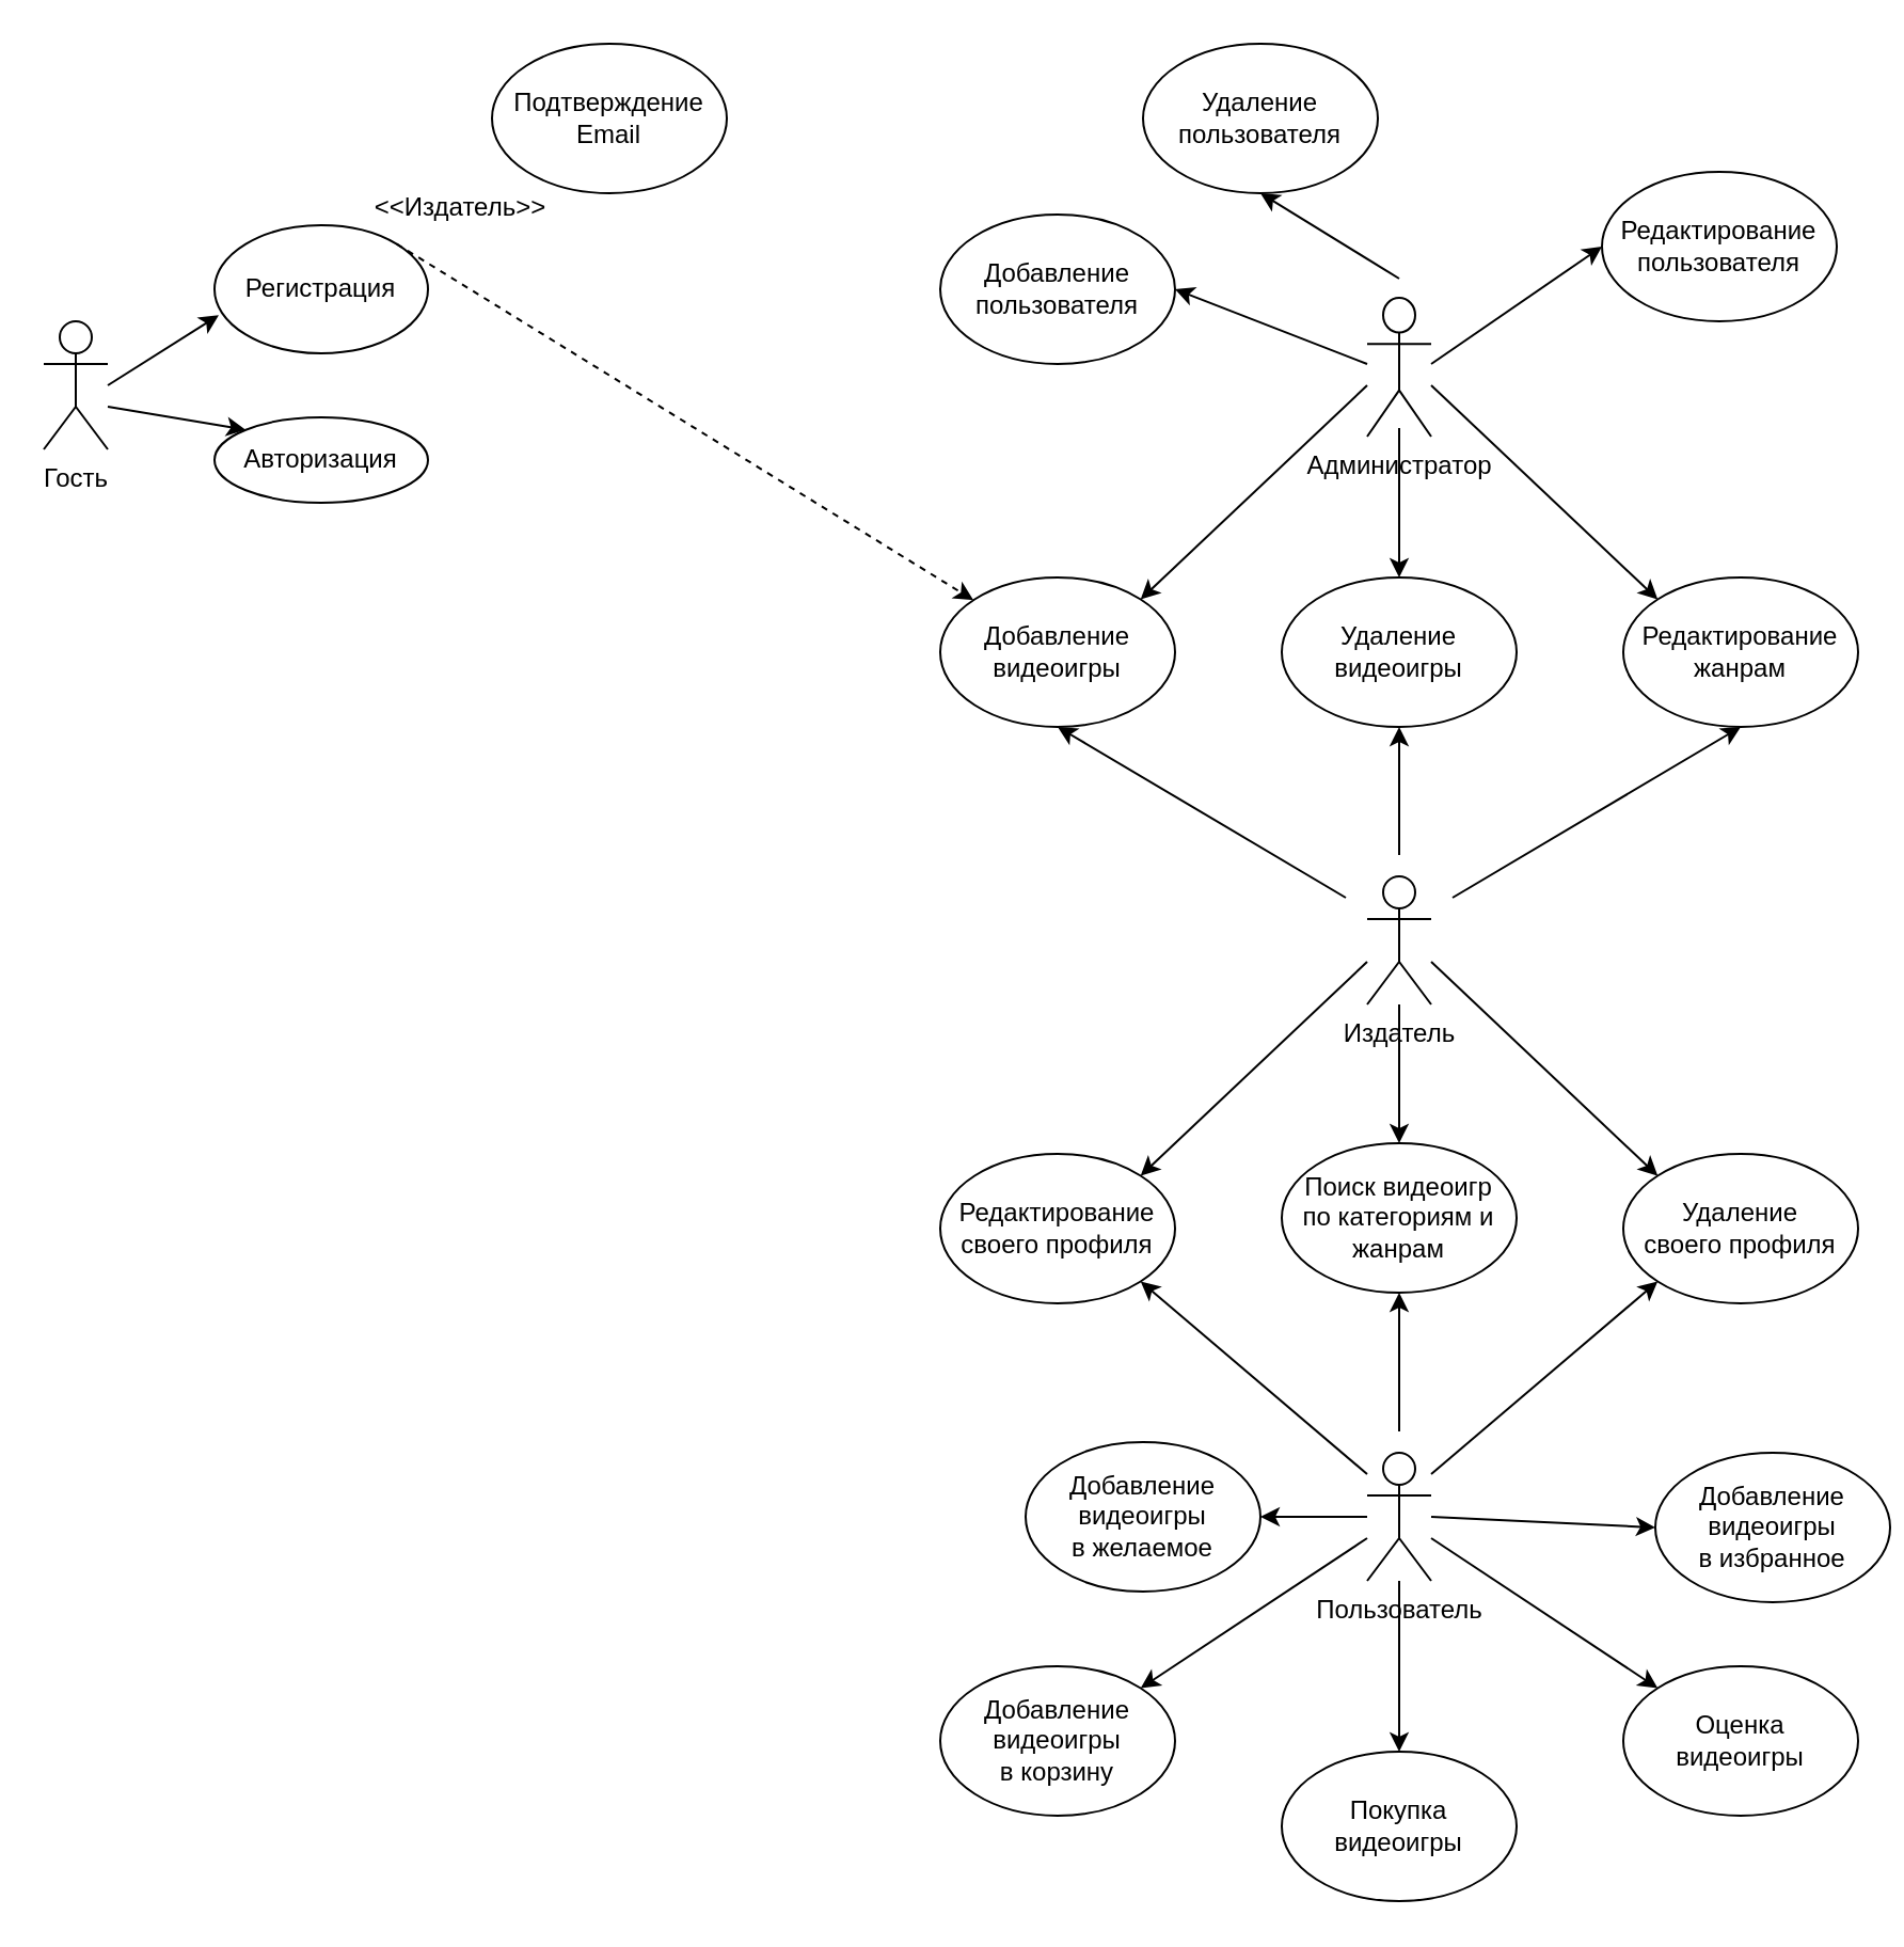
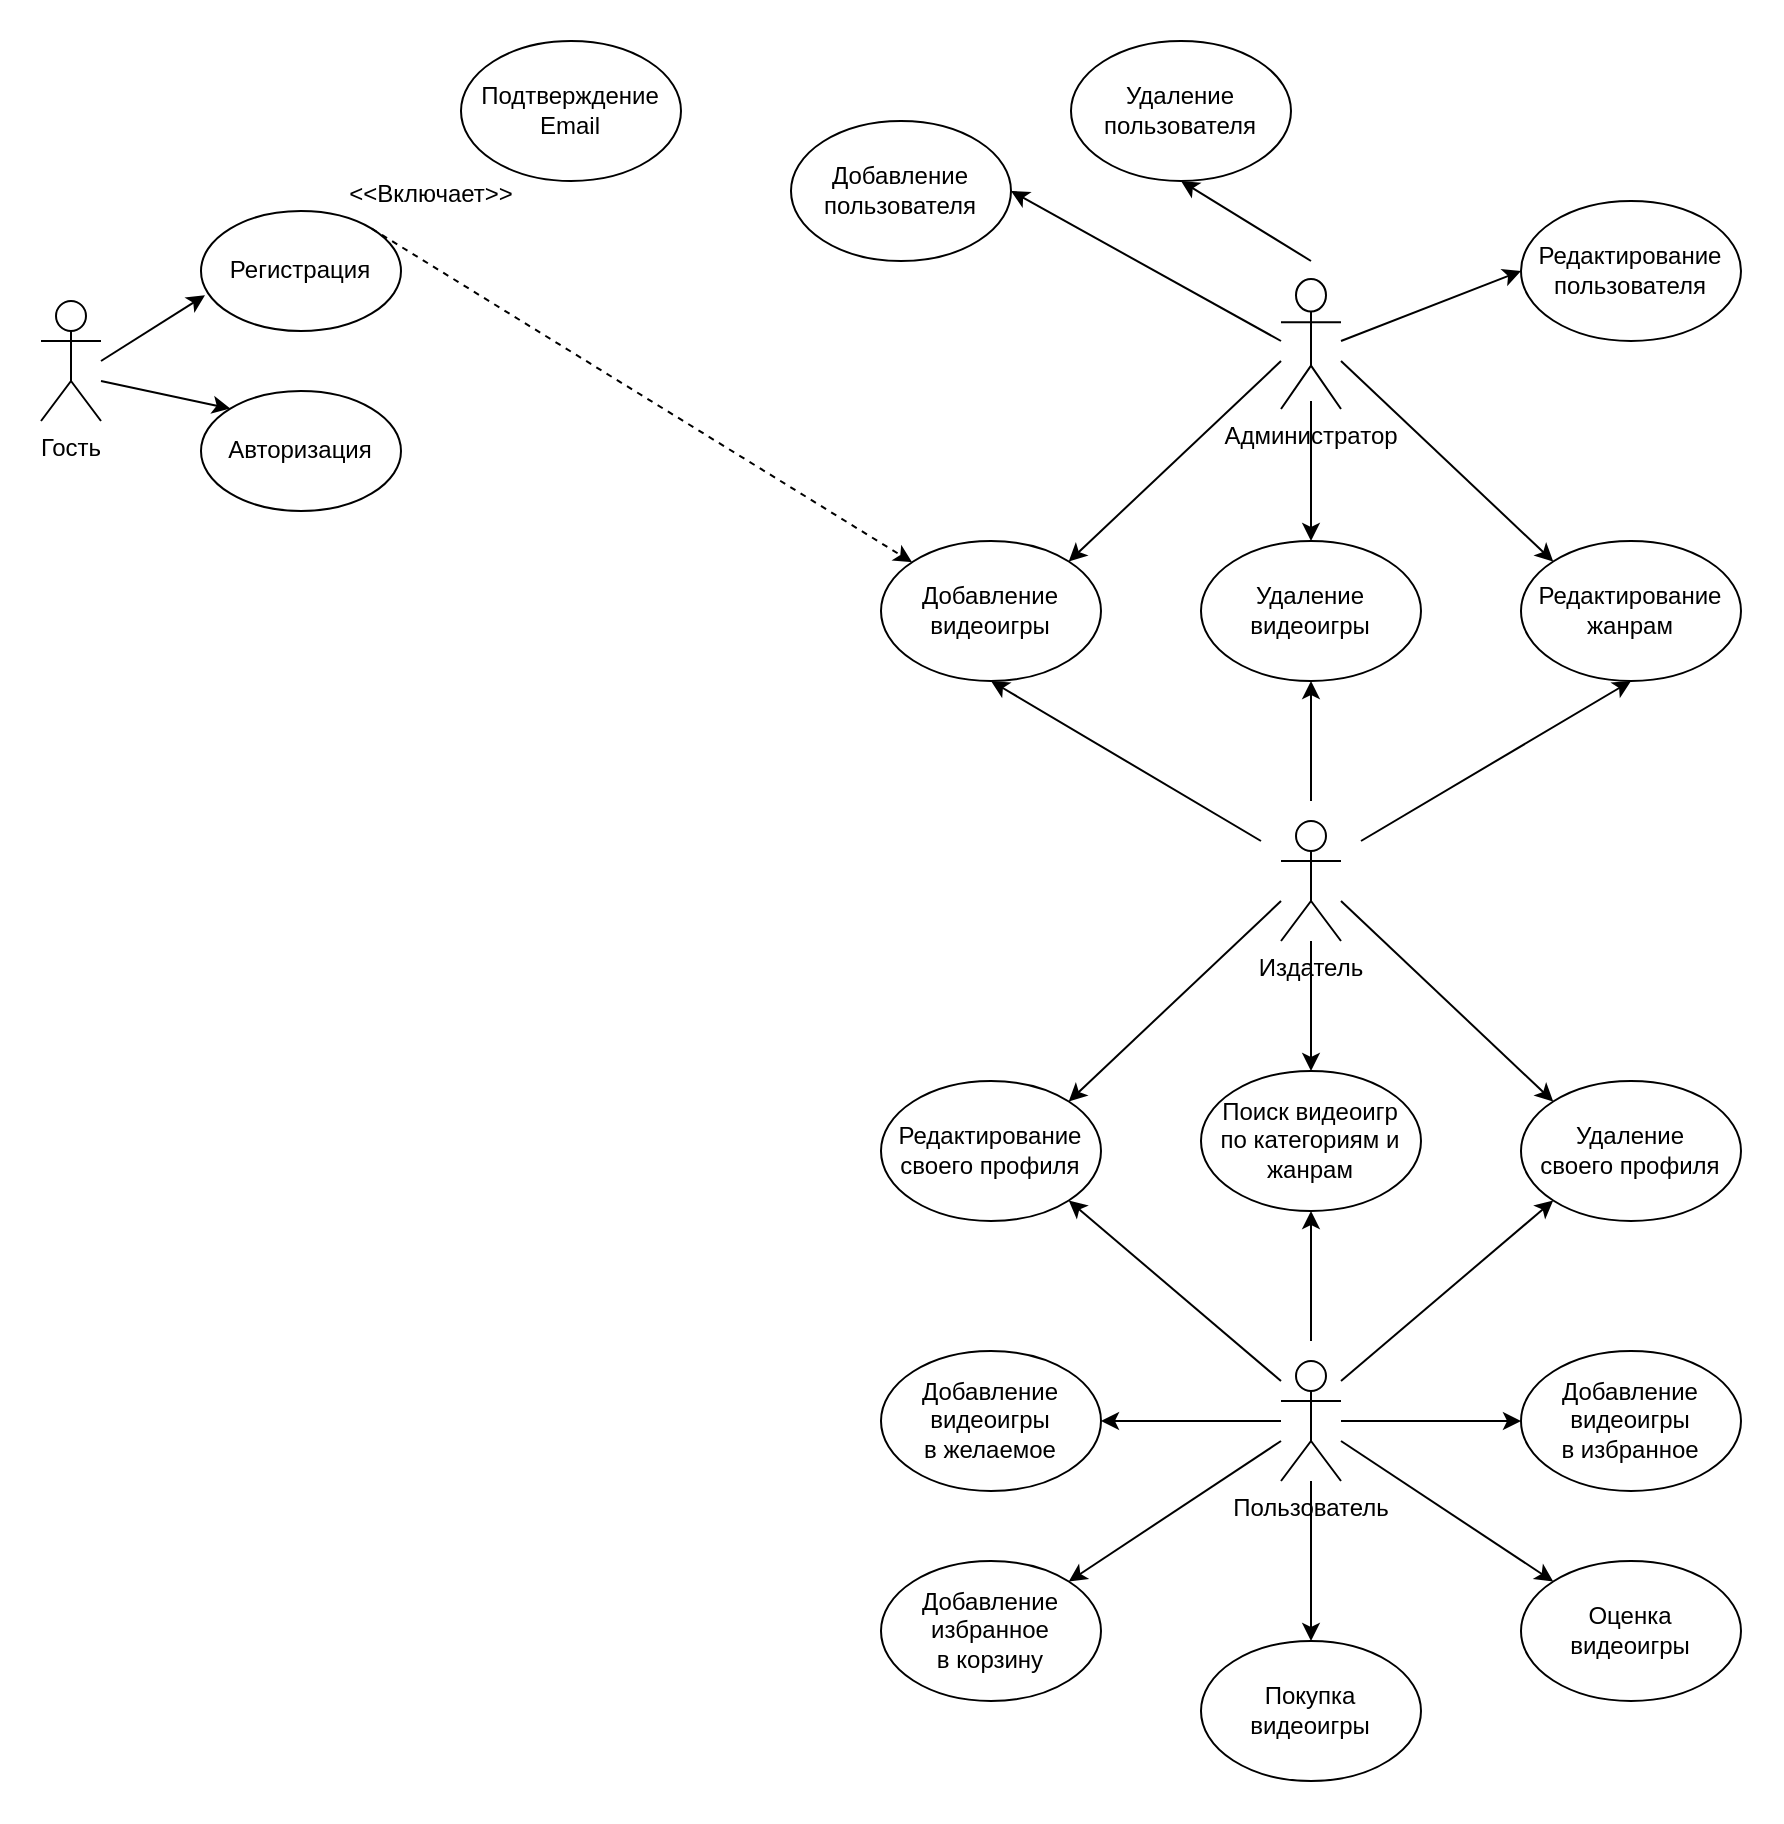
- <mxCell id="9" value="&amp;lt;&amp;lt;Издатель&amp;gt;&amp;gt;" style="text;html=1;align=center;verticalAlign=middle;resizable=0;points=[];autosize=1;strokeColor=none;fillColor=none;" vertex="1" parent="1"><mxGeometry x="160" y="82" width="110" height="30" as="geometry" /></mxCell>
+ <mxCell id="9" value="&amp;lt;&amp;lt;Включает&amp;gt;&amp;gt;" style="text;html=1;align=center;verticalAlign=middle;resizable=0;points=[];autosize=1;strokeColor=none;fillColor=none;" vertex="1" parent="1"><mxGeometry x="160" y="82" width="110" height="30" as="geometry" /></mxCell>
- <mxCell id="13" value="Редактирование&lt;div&gt;пользователя&lt;/div&gt;" style="ellipse;whiteSpace=wrap;html=1;" vertex="1" parent="1"><mxGeometry x="750" y="80" width="110" height="70" as="geometry" /></mxCell>
+ <mxCell id="13" value="Редактирование&lt;div&gt;пользователя&lt;/div&gt;" style="ellipse;whiteSpace=wrap;html=1;" vertex="1" parent="1"><mxGeometry x="760" y="100" width="110" height="70" as="geometry" /></mxCell>
- <mxCell id="11" value="Добавление&lt;div&gt;пользователя&lt;/div&gt;" style="ellipse;whiteSpace=wrap;html=1;" vertex="1" parent="1"><mxGeometry x="440" y="100" width="110" height="70" as="geometry" /></mxCell>
+ <mxCell id="11" value="Добавление&lt;div&gt;пользователя&lt;/div&gt;" style="ellipse;whiteSpace=wrap;html=1;" vertex="1" parent="1"><mxGeometry x="395" y="60" width="110" height="70" as="geometry" /></mxCell>
- <mxCell id="4" value="Авторизация" style="ellipse;whiteSpace=wrap;html=1;" vertex="1" parent="1"><mxGeometry x="100" y="195" width="100" height="40" as="geometry" /></mxCell>
+ <mxCell id="4" value="Авторизация" style="ellipse;whiteSpace=wrap;html=1;" vertex="1" parent="1"><mxGeometry x="100" y="195" width="100" height="60" as="geometry" /></mxCell>
- <mxCell id="34" value="Добавление&lt;div&gt;видеоигры&lt;/div&gt;&lt;div&gt;в желаемое&lt;/div&gt;" style="ellipse;whiteSpace=wrap;html=1;" vertex="1" parent="1"><mxGeometry x="480" y="675" width="110" height="70" as="geometry" /></mxCell>
+ <mxCell id="34" value="Добавление&lt;div&gt;видеоигры&lt;/div&gt;&lt;div&gt;в желаемое&lt;/div&gt;" style="ellipse;whiteSpace=wrap;html=1;" vertex="1" parent="1"><mxGeometry x="440" y="675" width="110" height="70" as="geometry" /></mxCell>
- <mxCell id="38" value="Добавление&lt;div&gt;видеоигры&lt;/div&gt;&lt;div&gt;в избранное&lt;/div&gt;" style="ellipse;whiteSpace=wrap;html=1;" vertex="1" parent="1"><mxGeometry x="775" y="680" width="110" height="70" as="geometry" /></mxCell>
+ <mxCell id="38" value="Добавление&lt;div&gt;видеоигры&lt;/div&gt;&lt;div&gt;в избранное&lt;/div&gt;" style="ellipse;whiteSpace=wrap;html=1;" vertex="1" parent="1"><mxGeometry x="760" y="675" width="110" height="70" as="geometry" /></mxCell>
- <mxCell id="35" value="Добавление&lt;div&gt;видеоигры&lt;/div&gt;&lt;div&gt;в корзину&lt;/div&gt;" style="ellipse;whiteSpace=wrap;html=1;" vertex="1" parent="1"><mxGeometry x="440" y="780" width="110" height="70" as="geometry" /></mxCell>
+ <mxCell id="35" value="Добавление&lt;div&gt;избранное&lt;/div&gt;&lt;div&gt;в корзину&lt;/div&gt;" style="ellipse;whiteSpace=wrap;html=1;" vertex="1" parent="1"><mxGeometry x="440" y="780" width="110" height="70" as="geometry" /></mxCell>
